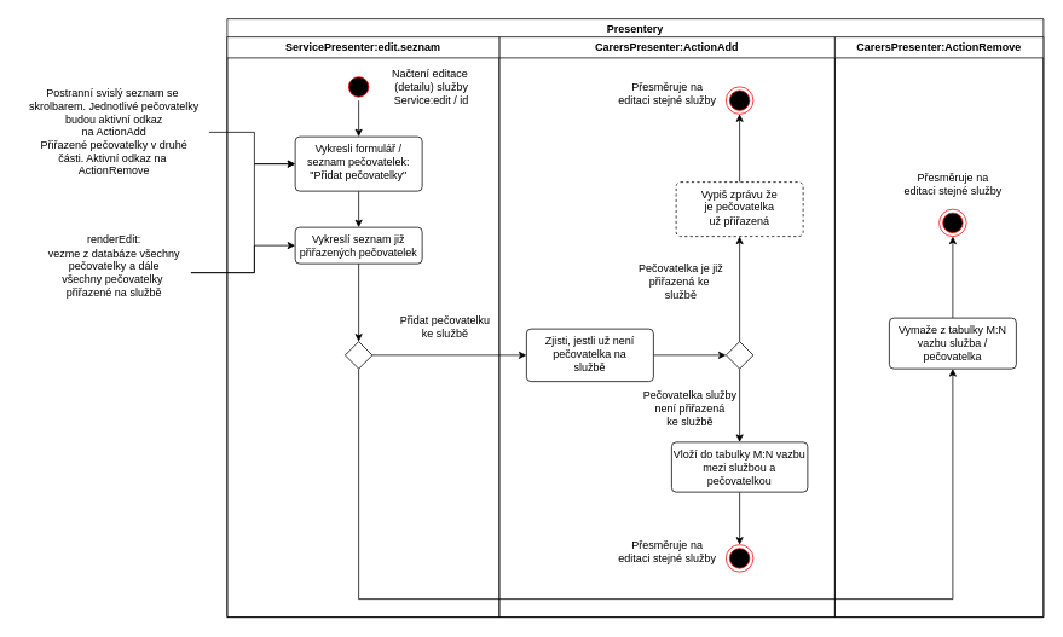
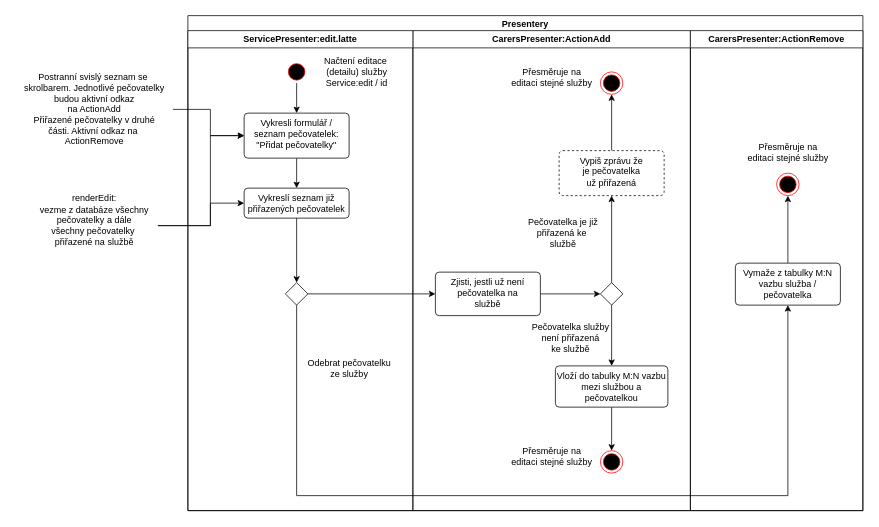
- <mxCell id="25" value="ServicePresenter:edit.seznam" style="swimlane;whiteSpace=wrap;html=1;" parent="2" vertex="1"><mxGeometry y="20" width="300" height="640" as="geometry" /></mxCell>
+ <mxCell id="25" value="ServicePresenter:edit.latte" style="swimlane;whiteSpace=wrap;html=1;" parent="2" vertex="1"><mxGeometry y="20" width="300" height="640" as="geometry" /></mxCell>
- <mxCell id="9" value="Přidat pečovatelku&lt;div&gt;ke službě&lt;/div&gt;" style="text;html=1;align=center;verticalAlign=middle;resizable=0;points=[];autosize=1;strokeColor=none;fillColor=none;" parent="3" vertex="1"><mxGeometry x="-120" y="300" width="120" height="40" as="geometry" /></mxCell>
+ <mxCell id="34" value="Odebrat pečovatelku&lt;div&gt;ze služby&lt;/div&gt;" style="text;html=1;align=center;verticalAlign=middle;resizable=0;points=[];autosize=1;strokeColor=none;fillColor=none;" parent="25" vertex="1"><mxGeometry x="150" y="430" width="130" height="40" as="geometry" /></mxCell>
